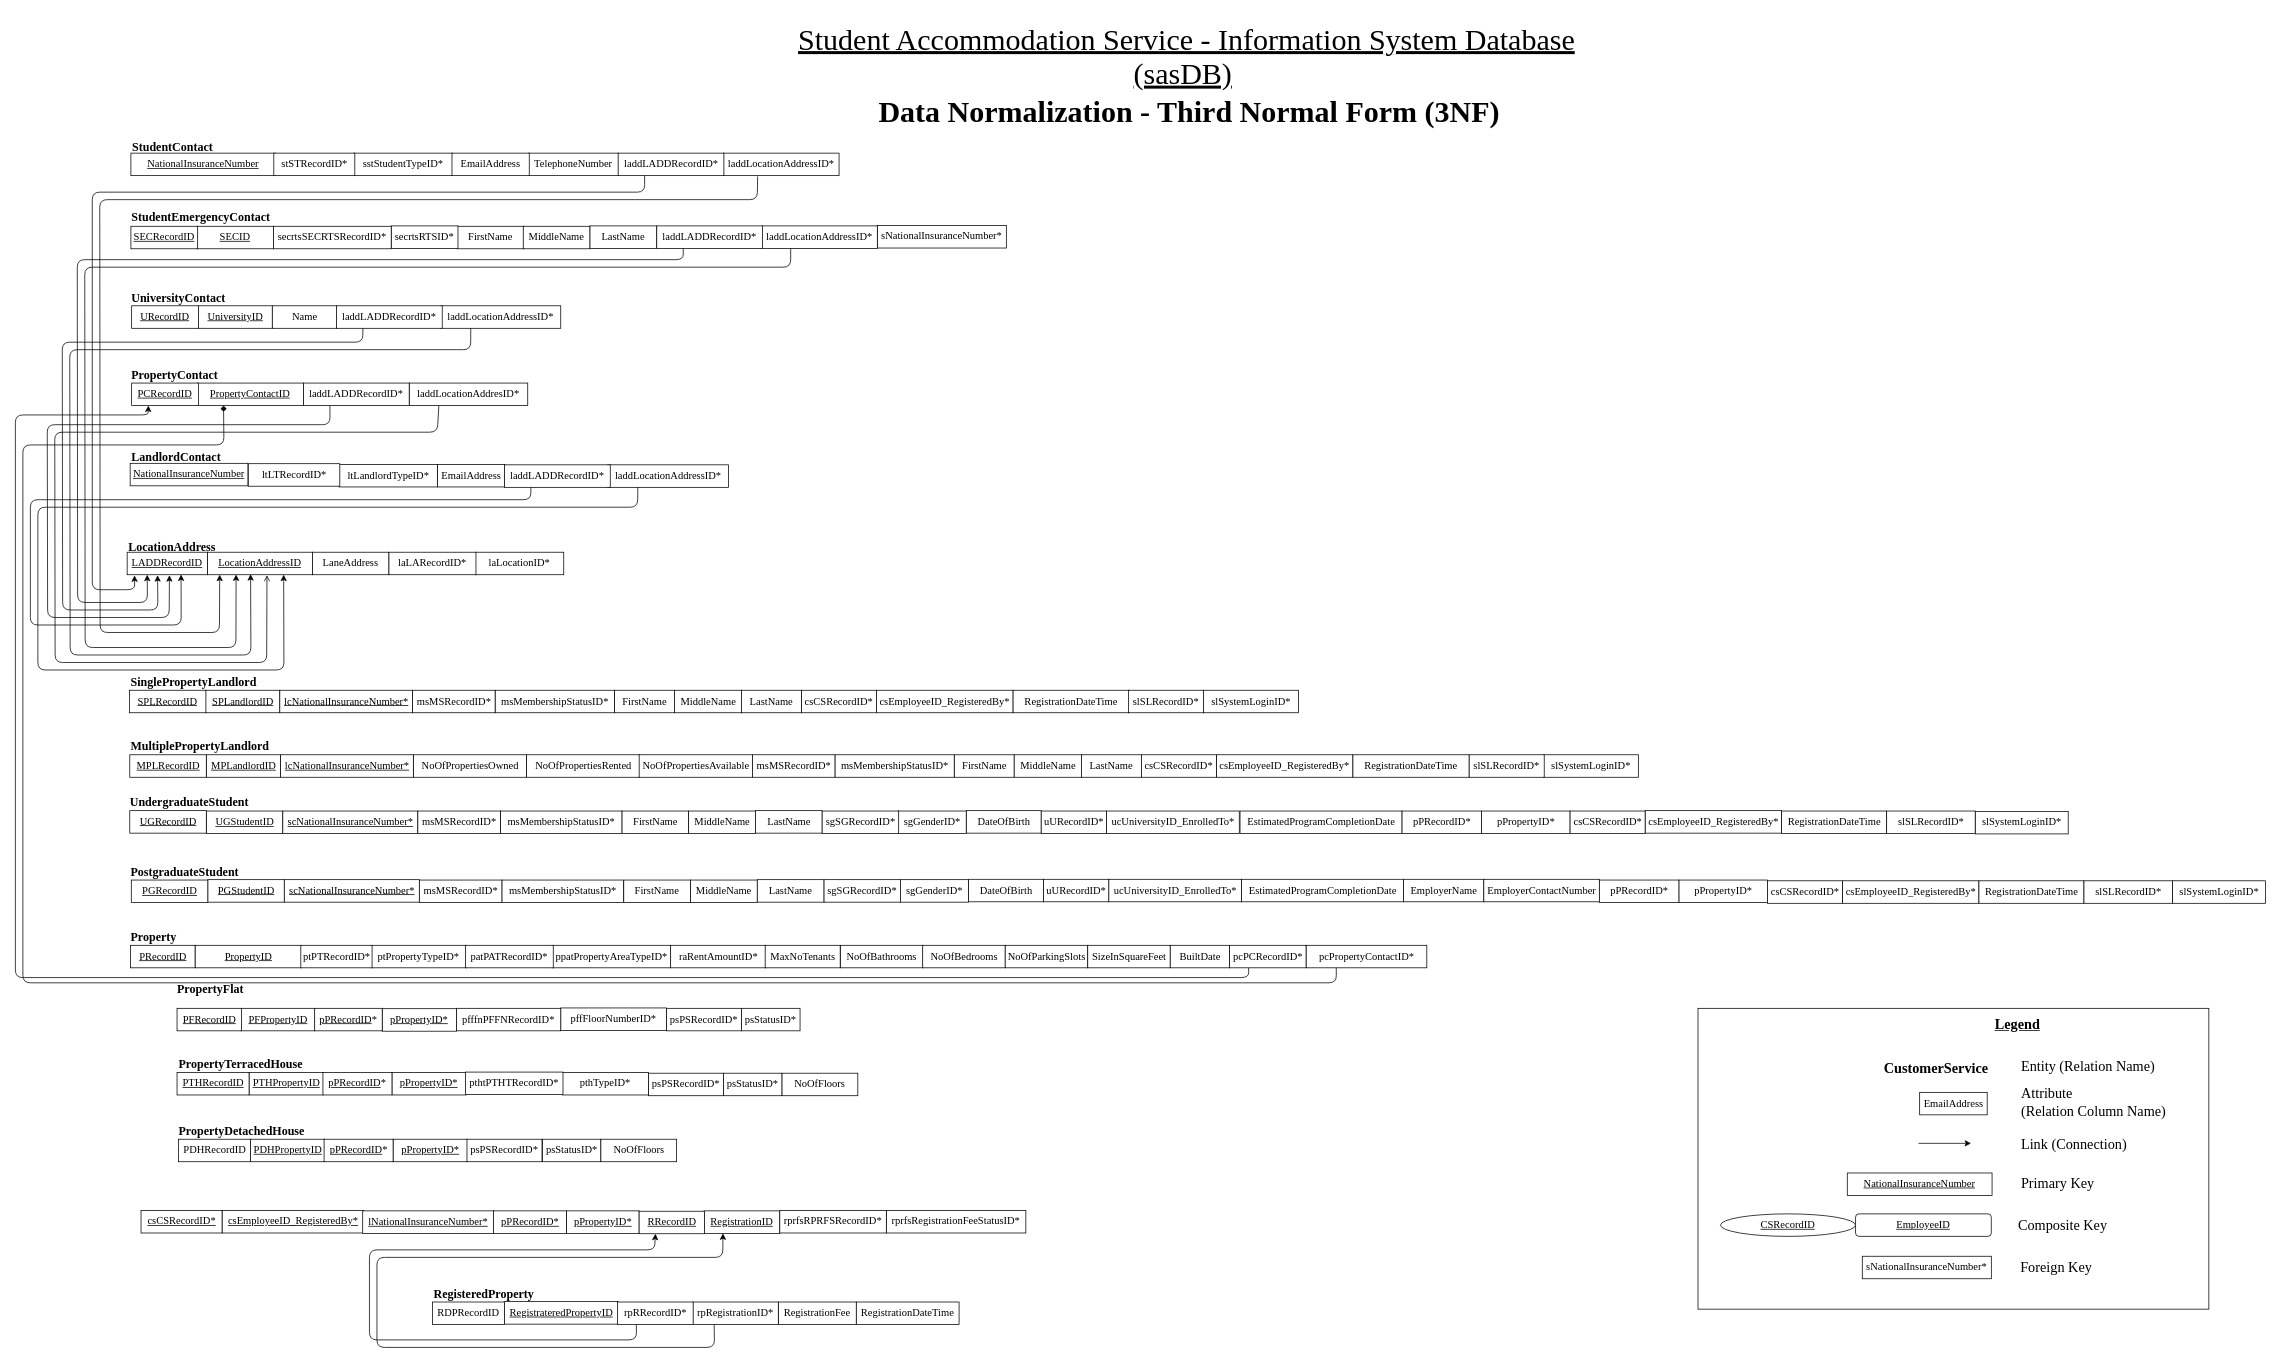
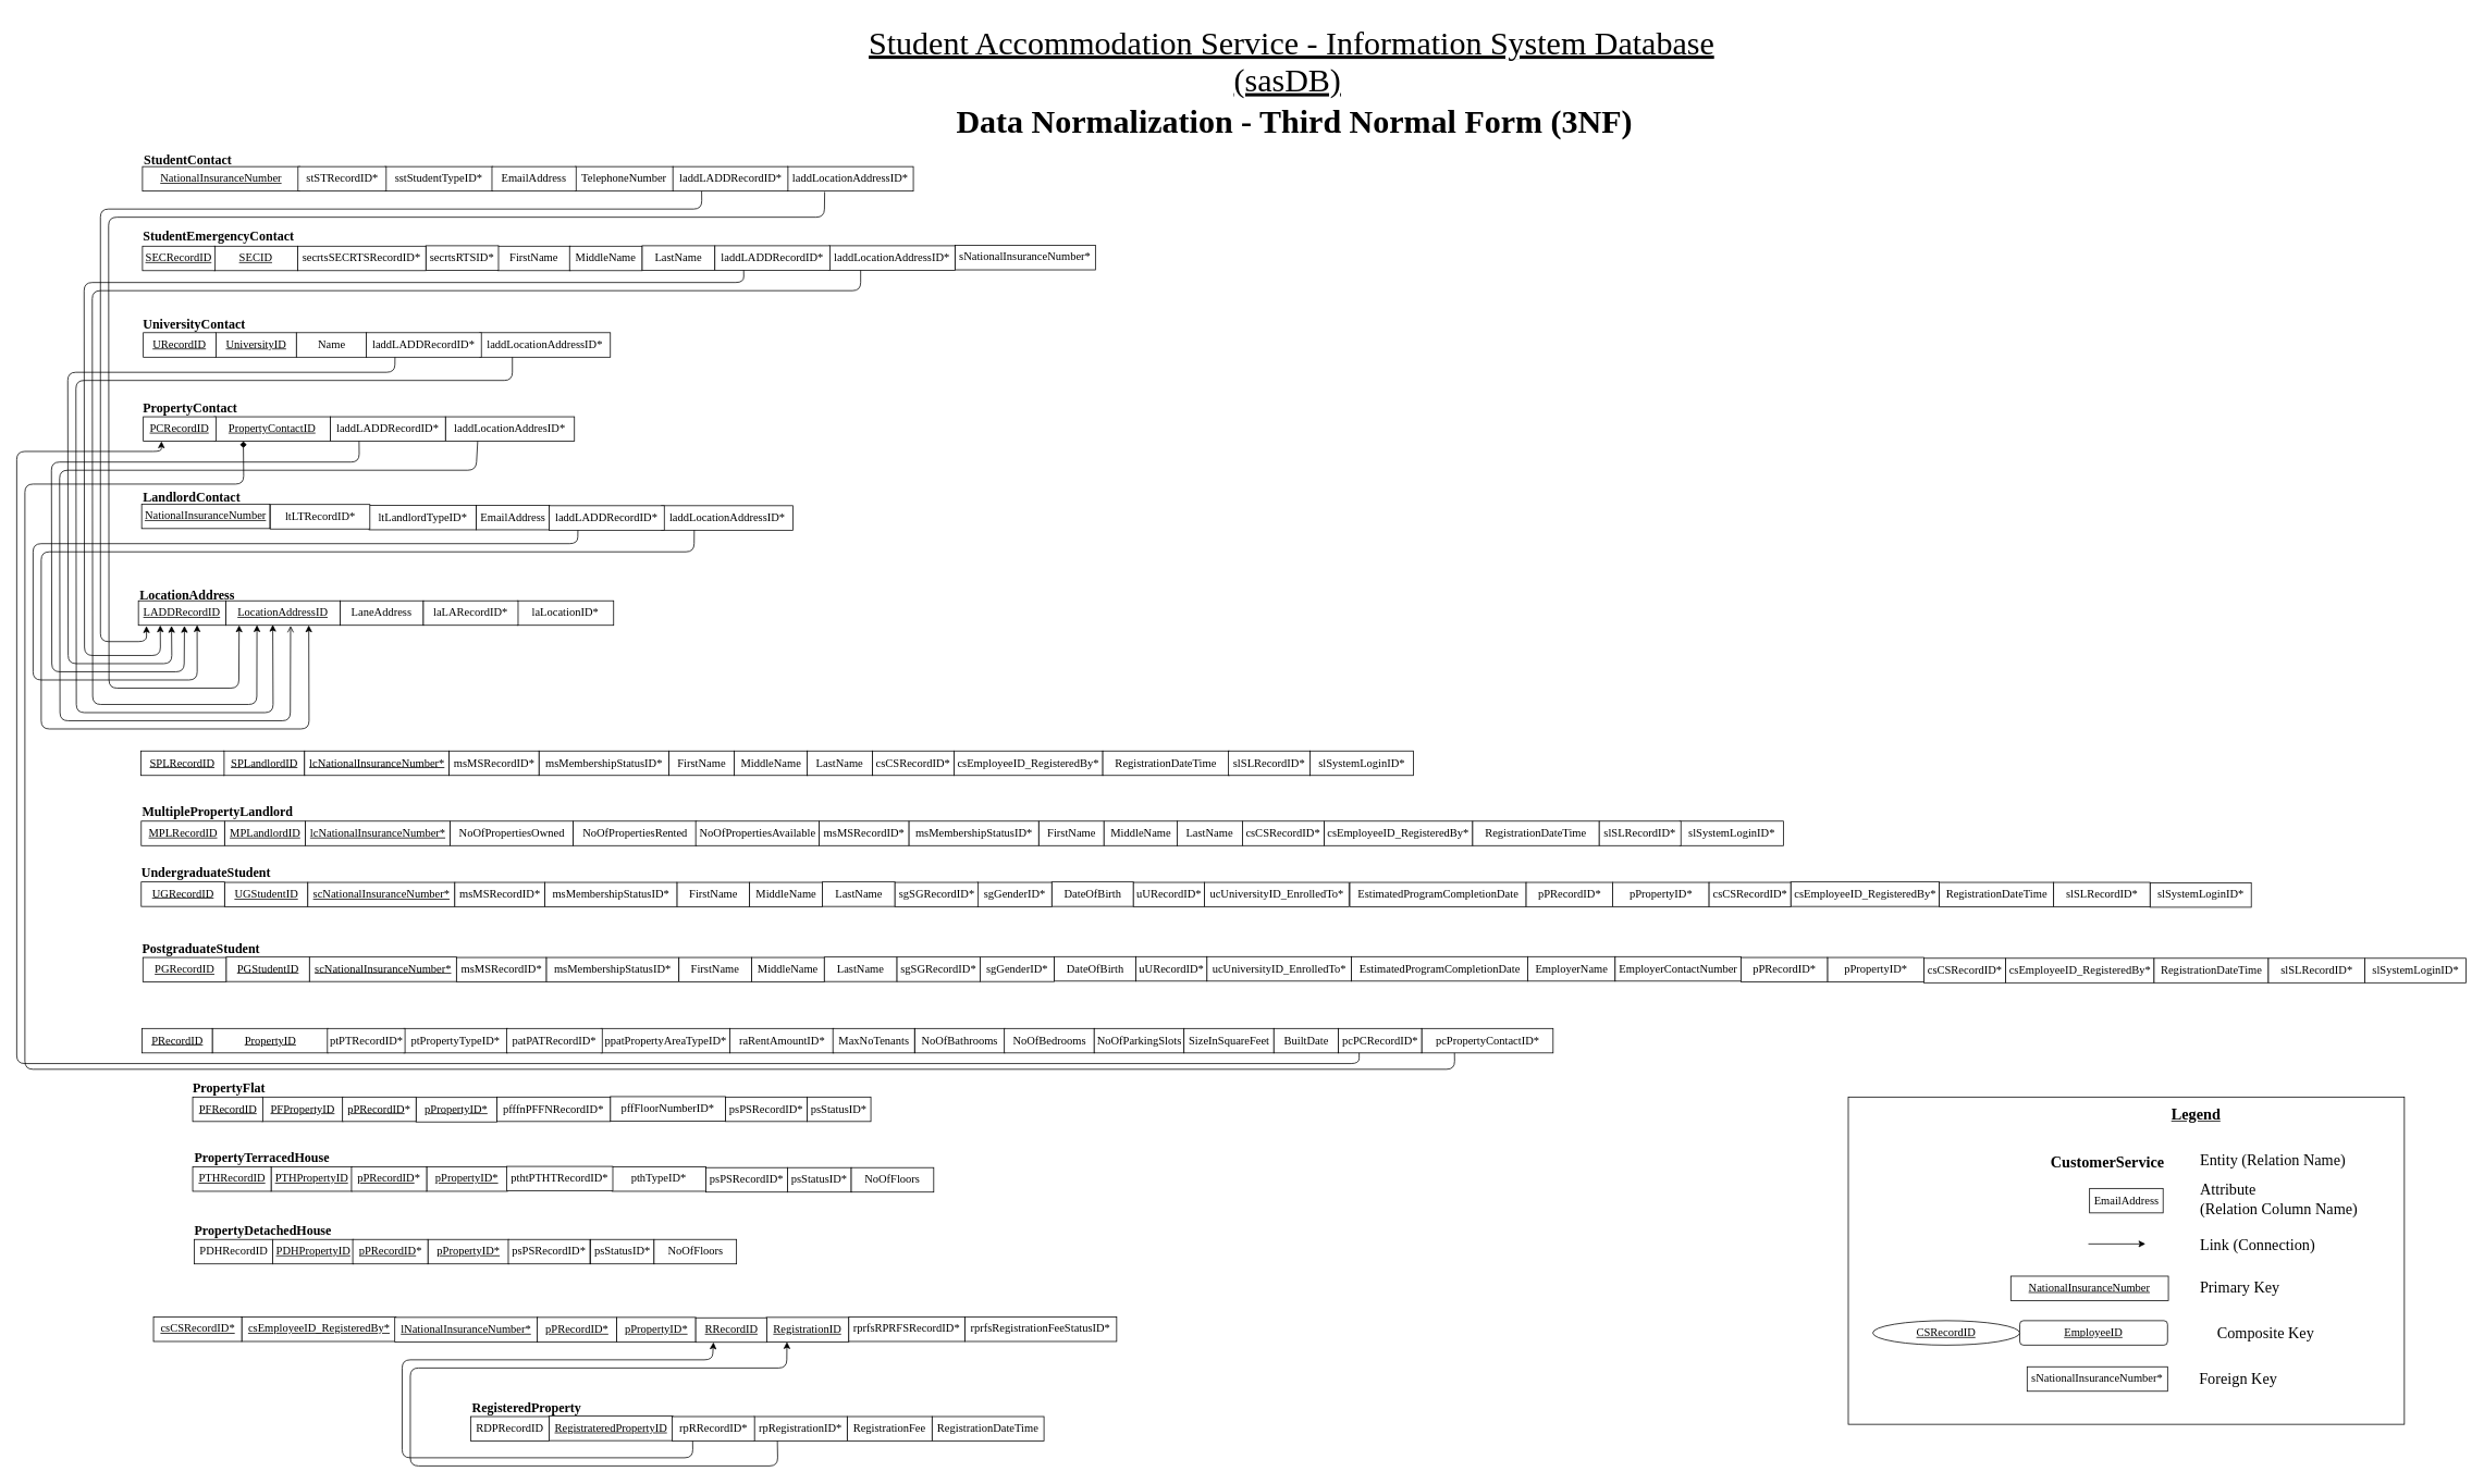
- <mxCell id="106" value="&lt;font face=&quot;Times New Roman&quot;&gt;SinglePropertyLandlord&lt;/font&gt;" style="text;html=1;resizable=0;points=[];autosize=1;align=left;verticalAlign=top;spacingTop=-4;fontSize=16;fontStyle=1" parent="1" vertex="1"><mxGeometry x="171.5" y="895.5" width="170" height="20" as="geometry" /></mxCell>
- <mxCell id="61" value="&lt;font style=&quot;font-size: 16px&quot; face=&quot;Times New Roman&quot;&gt;Property&lt;/font&gt;" style="text;html=1;resizable=0;points=[];autosize=1;align=left;verticalAlign=top;spacingTop=-4;fontSize=16;fontStyle=1" parent="1" vertex="1"><mxGeometry x="171.5" y="1235.5" width="70" height="20" as="geometry" /></mxCell>
- <mxCell id="74" value="&lt;font style=&quot;font-size: 16px&quot; face=&quot;Times New Roman&quot;&gt;PropertyFlat&lt;/font&gt;" style="text;html=1;resizable=0;points=[];autosize=1;align=left;verticalAlign=top;spacingTop=-4;fontSize=16;fontStyle=1" parent="1" vertex="1"><mxGeometry x="233.5" y="1304.5" width="100" height="20" as="geometry" /></mxCell>
+ <mxCell id="74" value="&lt;font style=&quot;font-size: 16px&quot; face=&quot;Times New Roman&quot;&gt;PropertyFlat&lt;/font&gt;" style="text;html=1;resizable=0;points=[];autosize=1;align=left;verticalAlign=top;spacingTop=-4;fontSize=16;fontStyle=1" parent="1" vertex="1"><mxGeometry x="233.5" y="1319.5" width="100" height="20" as="geometry" /></mxCell>
- <mxCell id="208" value="Composite Key" style="text;html=1;resizable=0;points=[];autosize=1;align=left;verticalAlign=top;spacingTop=-4;fontSize=19;fontFamily=Times New Roman;" parent="1" vertex="1"><mxGeometry x="2688" y="1619.5" width="130" height="20" as="geometry" /></mxCell>
+ <mxCell id="208" value="Composite Key" style="text;html=1;resizable=0;points=[];autosize=1;align=left;verticalAlign=top;spacingTop=-4;fontSize=19;fontFamily=Times New Roman;" parent="1" vertex="1"><mxGeometry x="2713" y="1619.5" width="130" height="20" as="geometry" /></mxCell>
